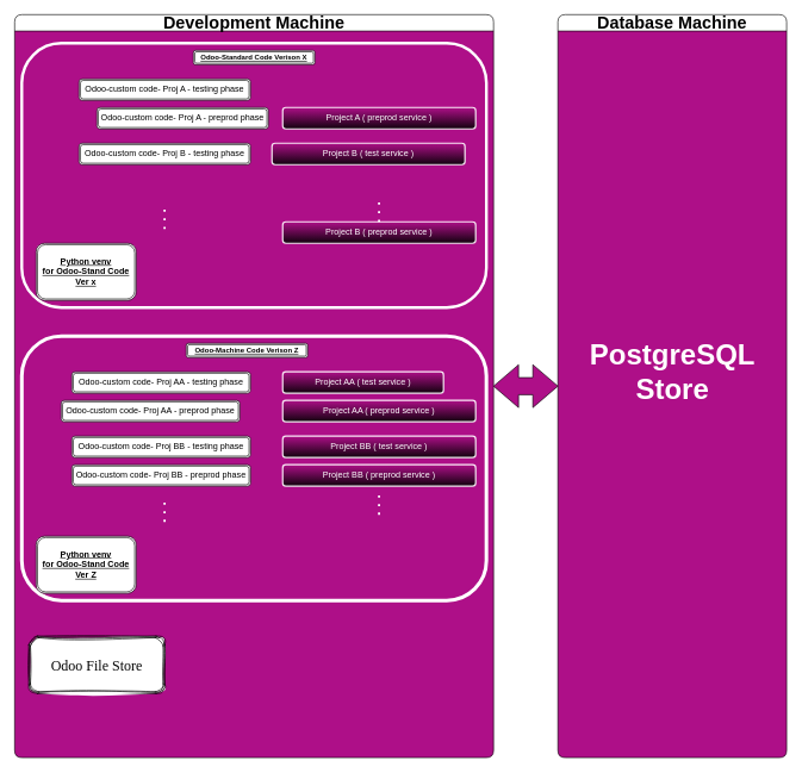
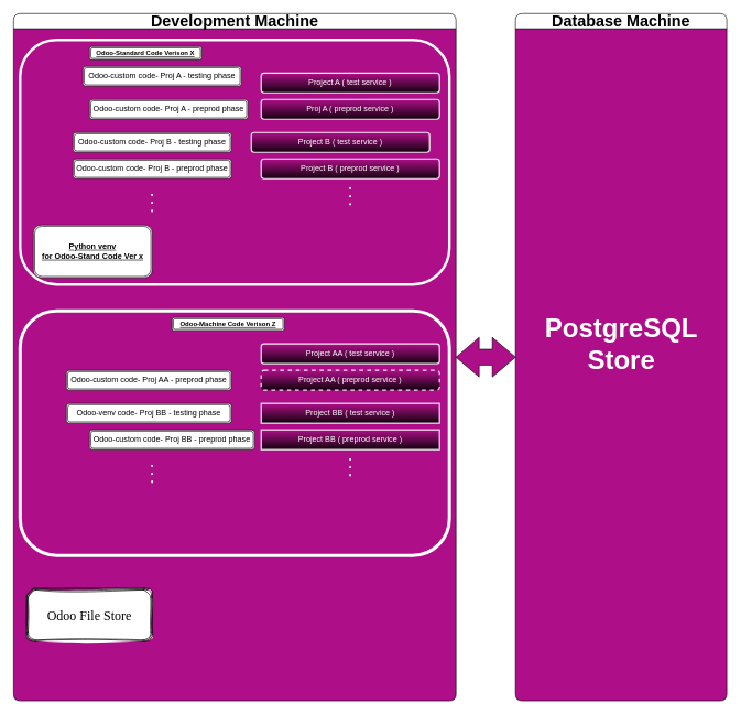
- <mxCell id="11" value="&lt;b&gt;&lt;font style=&quot;font-size: 10px;&quot;&gt;&lt;u&gt;Odoo-Standard Code Verison X&lt;br&gt;&lt;/u&gt;&lt;/font&gt;&lt;/b&gt;" style="shape=ext;double=1;rounded=1;whiteSpace=wrap;html=1;labelBackgroundColor=none;movable=0;resizable=0;rotatable=0;deletable=0;editable=0;locked=1;connectable=0;" vertex="1" parent="2"><mxGeometry x="250" y="50" width="170" height="20" as="geometry" /></mxCell>
+ <mxCell id="11" value="&lt;b&gt;&lt;font style=&quot;font-size: 10px;&quot;&gt;&lt;u&gt;Odoo-Standard Code Verison X&lt;br&gt;&lt;/u&gt;&lt;/font&gt;&lt;/b&gt;" style="shape=ext;double=1;rounded=1;whiteSpace=wrap;html=1;labelBackgroundColor=none;movable=0;resizable=0;rotatable=0;deletable=0;editable=0;locked=1;connectable=0;" vertex="1" parent="2"><mxGeometry x="115" y="50" width="170" height="20" as="geometry" /></mxCell>
- <mxCell id="10" value="Odoo-custom code- Proj A - testing phase" style="shape=ext;double=1;rounded=1;whiteSpace=wrap;html=1;labelBackgroundColor=none;movable=0;resizable=0;rotatable=0;deletable=0;editable=0;locked=1;connectable=0;" vertex="1" parent="2"><mxGeometry x="90" y="90" width="240" height="30" as="geometry" /></mxCell>
+ <mxCell id="10" value="Odoo-custom code- Proj A - testing phase" style="shape=ext;double=1;rounded=1;whiteSpace=wrap;html=1;labelBackgroundColor=none;movable=0;resizable=0;rotatable=0;deletable=0;editable=0;locked=1;connectable=0;" vertex="1" parent="2"><mxGeometry x="105" y="80" width="240" height="30" as="geometry" /></mxCell>
+ <mxCell id="4" value="Project A ( test service )" style="rounded=1;whiteSpace=wrap;html=1;movable=1;resizable=1;rotatable=1;deletable=1;editable=1;locked=0;connectable=1;labelBackgroundColor=none;fontColor=#FFFFFF;fillColor=#AE0F88;strokeColor=#FFFFFF;strokeWidth=2;gradientColor=default;perimeterSpacing=0;opacity=90;" vertex="1" parent="2"><mxGeometry x="375" y="90" width="270" height="30" as="geometry" /></mxCell>
- <mxCell id="5" value="Project A ( preprod service )" style="rounded=1;whiteSpace=wrap;html=1;movable=1;resizable=1;rotatable=1;deletable=1;editable=1;locked=0;connectable=1;labelBackgroundColor=none;fontColor=#FFFFFF;fillColor=#AE0F88;strokeColor=#FFFFFF;strokeWidth=2;gradientColor=default;perimeterSpacing=0;opacity=90;" vertex="1" parent="2"><mxGeometry x="375" y="130" width="270" height="30" as="geometry" /></mxCell>
+ <mxCell id="5" value="Proj A ( preprod service )" style="rounded=1;whiteSpace=wrap;html=1;movable=1;resizable=1;rotatable=1;deletable=1;editable=1;locked=0;connectable=1;labelBackgroundColor=none;fontColor=#FFFFFF;fillColor=#AE0F88;strokeColor=#FFFFFF;strokeWidth=2;gradientColor=default;perimeterSpacing=0;opacity=90;" vertex="1" parent="2"><mxGeometry x="375" y="130" width="270" height="30" as="geometry" /></mxCell>
+ <mxCell id="14" value="Odoo-custom code- Proj B - preprod phase" style="shape=ext;double=1;rounded=1;whiteSpace=wrap;html=1;labelBackgroundColor=none;movable=0;resizable=0;rotatable=0;deletable=0;editable=0;locked=1;connectable=0;" vertex="1" parent="2"><mxGeometry x="90" y="220" width="240" height="30" as="geometry" /></mxCell>
- <mxCell id="7" value="Project B ( preprod&amp;nbsp;service )" style="rounded=1;whiteSpace=wrap;html=1;movable=1;resizable=1;rotatable=1;deletable=1;editable=1;locked=0;connectable=1;labelBackgroundColor=none;fontColor=#FFFFFF;fillColor=#AE0F88;strokeColor=#FFFFFF;strokeWidth=2;gradientColor=default;perimeterSpacing=0;opacity=90;" vertex="1" parent="2"><mxGeometry x="375" y="290" width="270" height="30" as="geometry" /></mxCell>
+ <mxCell id="7" value="Project B ( preprod&amp;nbsp;service )" style="rounded=1;whiteSpace=wrap;html=1;movable=1;resizable=1;rotatable=1;deletable=1;editable=1;locked=0;connectable=1;labelBackgroundColor=none;fontColor=#FFFFFF;fillColor=#AE0F88;strokeColor=#FFFFFF;strokeWidth=2;gradientColor=default;perimeterSpacing=0;opacity=90;" vertex="1" parent="2"><mxGeometry x="375" y="220" width="270" height="30" as="geometry" /></mxCell>
- <mxCell id="9" value="&lt;b&gt;&lt;u&gt;Python venv&lt;br&gt; for Odoo-Stand Code Ver x&lt;/u&gt;&lt;/b&gt;" style="shape=ext;double=1;rounded=1;whiteSpace=wrap;html=1;movable=0;resizable=0;rotatable=0;deletable=0;editable=0;locked=1;connectable=0;labelBackgroundColor=none;" vertex="1" parent="2"><mxGeometry x="30" y="320" width="140" height="80" as="geometry" /></mxCell>
+ <mxCell id="9" value="&lt;b&gt;&lt;u&gt;Python venv&lt;br&gt; for Odoo-Stand Code Ver x&lt;/u&gt;&lt;/b&gt;" style="shape=ext;double=1;rounded=1;whiteSpace=wrap;html=1;movable=0;resizable=0;rotatable=0;deletable=0;editable=0;locked=1;connectable=0;labelBackgroundColor=none;" vertex="1" parent="2"><mxGeometry x="30" y="320" width="180" height="80" as="geometry" /></mxCell>
- <mxCell id="23" value="Odoo-custom code- Proj AA - testing phase" style="shape=ext;double=1;rounded=1;whiteSpace=wrap;html=1;labelBackgroundColor=none;movable=0;resizable=0;rotatable=0;deletable=0;editable=0;locked=1;connectable=0;" vertex="1" parent="2"><mxGeometry x="80" y="500" width="250" height="30" as="geometry" /></mxCell>
- <mxCell id="17" value="Project AA ( test service )" style="rounded=1;whiteSpace=wrap;html=1;movable=1;resizable=1;rotatable=1;deletable=1;editable=1;locked=0;connectable=1;labelBackgroundColor=none;fontColor=#FFFFFF;fillColor=#AE0F88;strokeColor=#FFFFFF;strokeWidth=2;gradientColor=default;perimeterSpacing=0;opacity=90;" vertex="1" parent="2"><mxGeometry x="375" y="500" width="225" height="30" as="geometry" /></mxCell>
+ <mxCell id="17" value="Project AA ( test service )" style="rounded=1;whiteSpace=wrap;html=1;movable=1;resizable=1;rotatable=1;deletable=1;editable=1;locked=0;connectable=1;labelBackgroundColor=none;fontColor=#FFFFFF;fillColor=#AE0F88;strokeColor=#FFFFFF;strokeWidth=2;gradientColor=default;perimeterSpacing=0;opacity=90;" vertex="1" parent="2"><mxGeometry x="375" y="500" width="270" height="30" as="geometry" /></mxCell>
- <mxCell id="24" value="Odoo-custom code- Proj AA - preprod phase" style="shape=ext;double=1;rounded=1;whiteSpace=wrap;html=1;labelBackgroundColor=none;movable=0;resizable=0;rotatable=0;deletable=0;editable=0;locked=1;connectable=0;" vertex="1" parent="2"><mxGeometry x="65" y="540" width="250" height="30" as="geometry" /></mxCell>
+ <mxCell id="24" value="Odoo-custom code- Proj AA - preprod phase" style="shape=ext;double=1;rounded=1;whiteSpace=wrap;html=1;labelBackgroundColor=none;movable=0;resizable=0;rotatable=0;deletable=0;editable=0;locked=1;connectable=0;" vertex="1" parent="2"><mxGeometry x="80" y="540" width="250" height="30" as="geometry" /></mxCell>
- <mxCell id="18" value="Project AA ( preprod service )" style="rounded=1;whiteSpace=wrap;html=1;movable=1;resizable=1;rotatable=1;deletable=1;editable=1;locked=0;connectable=1;labelBackgroundColor=none;fontColor=#FFFFFF;fillColor=#AE0F88;strokeColor=#FFFFFF;strokeWidth=2;gradientColor=default;perimeterSpacing=0;opacity=90;" vertex="1" parent="2"><mxGeometry x="375" y="540" width="270" height="30" as="geometry" /></mxCell>
+ <mxCell id="18" value="Project AA ( preprod service )" style="rounded=1;whiteSpace=wrap;html=1;movable=1;resizable=1;rotatable=1;deletable=1;editable=1;locked=0;connectable=1;labelBackgroundColor=none;fontColor=#FFFFFF;fillColor=#AE0F88;strokeColor=#FFFFFF;strokeWidth=2;gradientColor=default;perimeterSpacing=0;opacity=90;dashed=1;" vertex="1" parent="2"><mxGeometry x="375" y="540" width="270" height="30" as="geometry" /></mxCell>
- <mxCell id="25" value="Odoo-custom code- Proj BB - testing phase" style="shape=ext;double=1;rounded=1;whiteSpace=wrap;html=1;labelBackgroundColor=none;movable=0;resizable=0;rotatable=0;deletable=0;editable=0;locked=1;connectable=0;" vertex="1" parent="2"><mxGeometry x="80" y="590" width="250" height="30" as="geometry" /></mxCell>
+ <mxCell id="25" value="Odoo-venv code- Proj BB - testing phase" style="shape=ext;double=1;rounded=1;whiteSpace=wrap;html=1;labelBackgroundColor=none;movable=0;resizable=0;rotatable=0;deletable=0;editable=0;locked=1;connectable=0;" vertex="1" parent="2"><mxGeometry x="80" y="590" width="250" height="30" as="geometry" /></mxCell>
- <mxCell id="19" value="Project BB ( test service )" style="rounded=1;whiteSpace=wrap;html=1;movable=1;resizable=1;rotatable=1;deletable=1;editable=1;locked=0;connectable=1;labelBackgroundColor=none;fontColor=#FFFFFF;fillColor=#AE0F88;strokeColor=#FFFFFF;strokeWidth=2;gradientColor=default;perimeterSpacing=0;opacity=90;" vertex="1" parent="2"><mxGeometry x="375" y="590" width="270" height="30" as="geometry" /></mxCell>
+ <mxCell id="19" value="Project BB ( test service )" style="whiteSpace=wrap;html=1;movable=1;resizable=1;rotatable=1;deletable=1;editable=1;locked=0;connectable=1;labelBackgroundColor=none;fontColor=#FFFFFF;fillColor=#AE0F88;strokeColor=#FFFFFF;strokeWidth=2;gradientColor=default;perimeterSpacing=0;opacity=90;rounded=0;" vertex="1" parent="2"><mxGeometry x="375" y="590" width="270" height="30" as="geometry" /></mxCell>
- <mxCell id="26" value="Odoo-custom code- Proj BB - preprod phase" style="shape=ext;double=1;rounded=1;whiteSpace=wrap;html=1;labelBackgroundColor=none;movable=0;resizable=0;rotatable=0;deletable=0;editable=0;locked=1;connectable=0;" vertex="1" parent="2"><mxGeometry x="80" y="630" width="250" height="30" as="geometry" /></mxCell>
+ <mxCell id="26" value="Odoo-custom code- Proj BB - preprod phase" style="shape=ext;double=1;rounded=1;whiteSpace=wrap;html=1;labelBackgroundColor=none;movable=0;resizable=0;rotatable=0;deletable=0;editable=0;locked=1;connectable=0;" vertex="1" parent="2"><mxGeometry x="115" y="630" width="250" height="30" as="geometry" /></mxCell>
- <mxCell id="20" value="Project BB ( preprod&amp;nbsp;service )" style="rounded=1;whiteSpace=wrap;html=1;movable=1;resizable=1;rotatable=1;deletable=1;editable=1;locked=0;connectable=1;labelBackgroundColor=none;fontColor=#FFFFFF;fillColor=#AE0F88;strokeColor=#FFFFFF;strokeWidth=2;gradientColor=default;perimeterSpacing=0;opacity=90;" vertex="1" parent="2"><mxGeometry x="375" y="630" width="270" height="30" as="geometry" /></mxCell>
+ <mxCell id="20" value="Project BB ( preprod&amp;nbsp;service )" style="whiteSpace=wrap;html=1;movable=1;resizable=1;rotatable=1;deletable=1;editable=1;locked=0;connectable=1;labelBackgroundColor=none;fontColor=#FFFFFF;fillColor=#AE0F88;strokeColor=#FFFFFF;strokeWidth=2;gradientColor=default;perimeterSpacing=0;opacity=90;rounded=0;" vertex="1" parent="2"><mxGeometry x="375" y="630" width="270" height="30" as="geometry" /></mxCell>
- <mxCell id="22" value="&lt;b&gt;&lt;u&gt;Python venv&lt;br&gt; for Odoo-Stand Code Ver Z&lt;br&gt;&lt;/u&gt;&lt;/b&gt;" style="shape=ext;double=1;rounded=1;whiteSpace=wrap;html=1;movable=0;resizable=0;rotatable=0;deletable=0;editable=0;locked=1;connectable=0;labelBackgroundColor=none;" vertex="1" parent="2"><mxGeometry x="30" y="730" width="140" height="80" as="geometry" /></mxCell>
